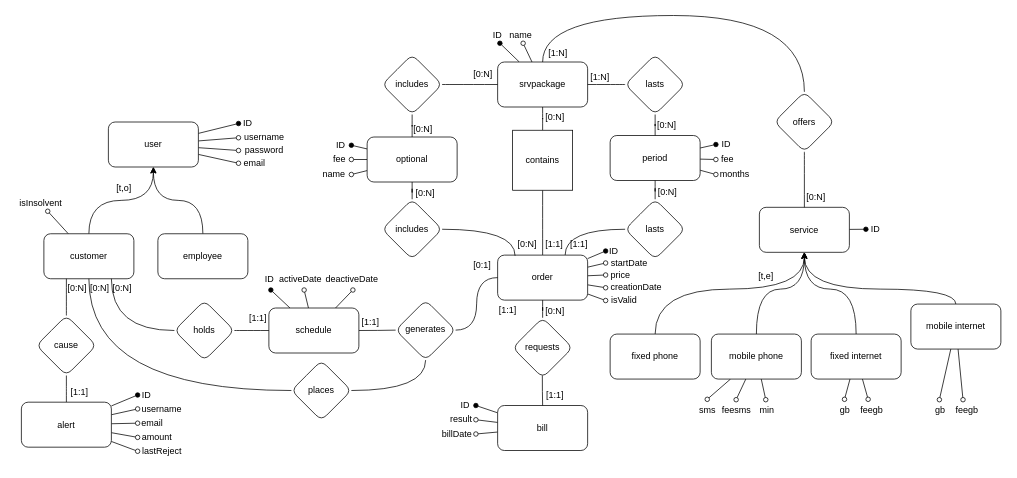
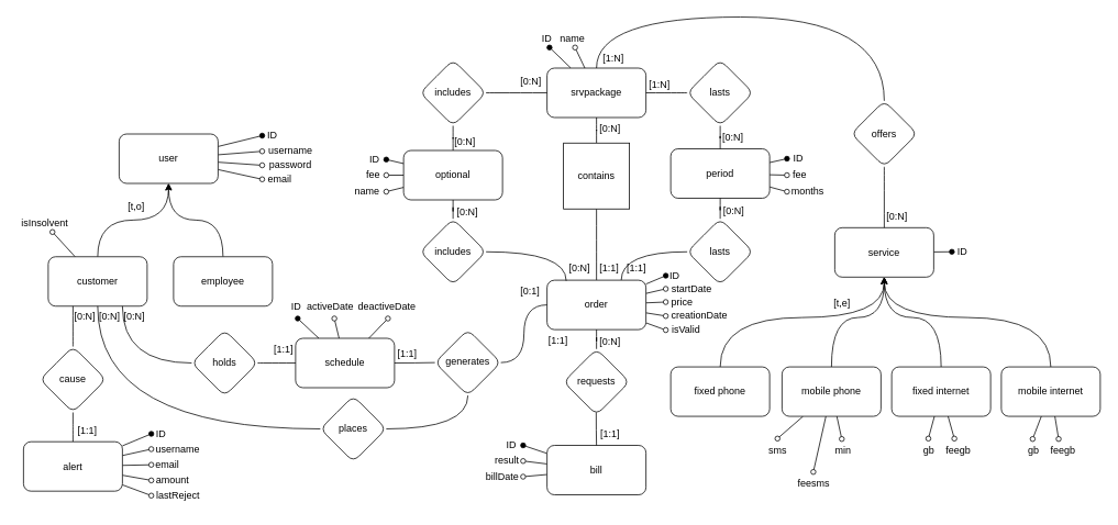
- <mxCell id="92" value="mobile internet" style="rounded=1;whiteSpace=wrap;html=1;sketch=0;" parent="1" vertex="1"><mxGeometry x="1214" y="404.75" width="120" height="60" as="geometry" /></mxCell>
+ <mxCell id="92" value="mobile internet" style="rounded=1;whiteSpace=wrap;html=1;sketch=0;" parent="1" vertex="1"><mxGeometry x="1214" y="444.75" width="120" height="60" as="geometry" /></mxCell>
- <mxCell id="148" value="feesms" style="text;whiteSpace=wrap;html=1;align=right;sketch=0;" parent="1" vertex="1"><mxGeometry x="959" y="532.25" width="44" height="28" as="geometry" /></mxCell>
+ <mxCell id="148" value="feesms" style="text;whiteSpace=wrap;html=1;align=right;sketch=0;" parent="1" vertex="1"><mxGeometry x="964" y="572.25" width="44" height="28" as="geometry" /></mxCell>
